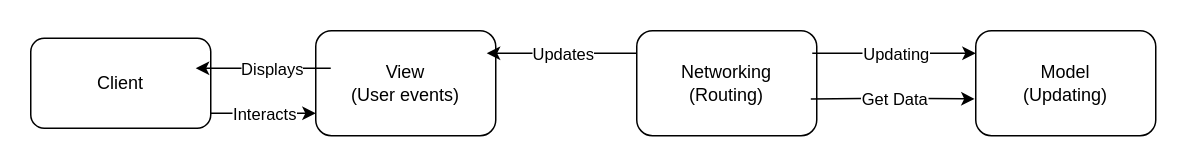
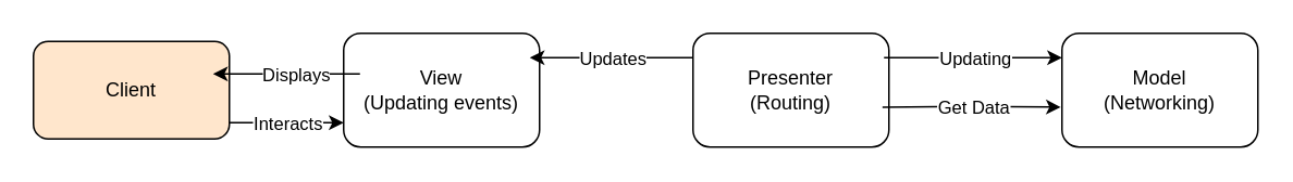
- <mxCell id="3" value="Client" style="rounded=1;whiteSpace=wrap;html=1;fontSize=12;glass=0;strokeWidth=1;shadow=0;" parent="1" vertex="1"><mxGeometry x="20" y="25" width="120" height="60" as="geometry" /></mxCell>
+ <mxCell id="3" value="Client" style="rounded=1;whiteSpace=wrap;html=1;fontSize=12;glass=0;strokeWidth=1;shadow=0;fillColor=#ffe6cc;" parent="1" vertex="1"><mxGeometry x="20" y="25" width="120" height="60" as="geometry" /></mxCell>
- <mxCell id="5" value="View&lt;br&gt;(User events)" style="rounded=1;whiteSpace=wrap;html=1;fontSize=12;glass=0;strokeWidth=1;shadow=0;" parent="1" vertex="1"><mxGeometry x="210" y="20" width="120" height="70" as="geometry" /></mxCell>
+ <mxCell id="5" value="View&lt;br&gt;(Updating events)" style="rounded=1;whiteSpace=wrap;html=1;fontSize=12;glass=0;strokeWidth=1;shadow=0;" parent="1" vertex="1"><mxGeometry x="210" y="20" width="120" height="70" as="geometry" /></mxCell>
- <mxCell id="2" value="Networking&lt;br&gt;(Routing)" style="rounded=1;whiteSpace=wrap;html=1;fontSize=12;glass=0;strokeWidth=1;shadow=0;" parent="1" vertex="1"><mxGeometry x="424" y="20" width="120" height="70" as="geometry" /></mxCell>
+ <mxCell id="2" value="Presenter&lt;br&gt;(Routing)" style="rounded=1;whiteSpace=wrap;html=1;fontSize=12;glass=0;strokeWidth=1;shadow=0;" parent="1" vertex="1"><mxGeometry x="424" y="20" width="120" height="70" as="geometry" /></mxCell>
- <mxCell id="4" value="Model&lt;br&gt;(Updating)" style="rounded=1;whiteSpace=wrap;html=1;fontSize=12;glass=0;strokeWidth=1;shadow=0;" parent="1" vertex="1"><mxGeometry x="650" y="20" width="120" height="70" as="geometry" /></mxCell>
+ <mxCell id="4" value="Model&lt;br&gt;(Networking)" style="rounded=1;whiteSpace=wrap;html=1;fontSize=12;glass=0;strokeWidth=1;shadow=0;" parent="1" vertex="1"><mxGeometry x="650" y="20" width="120" height="70" as="geometry" /></mxCell>
